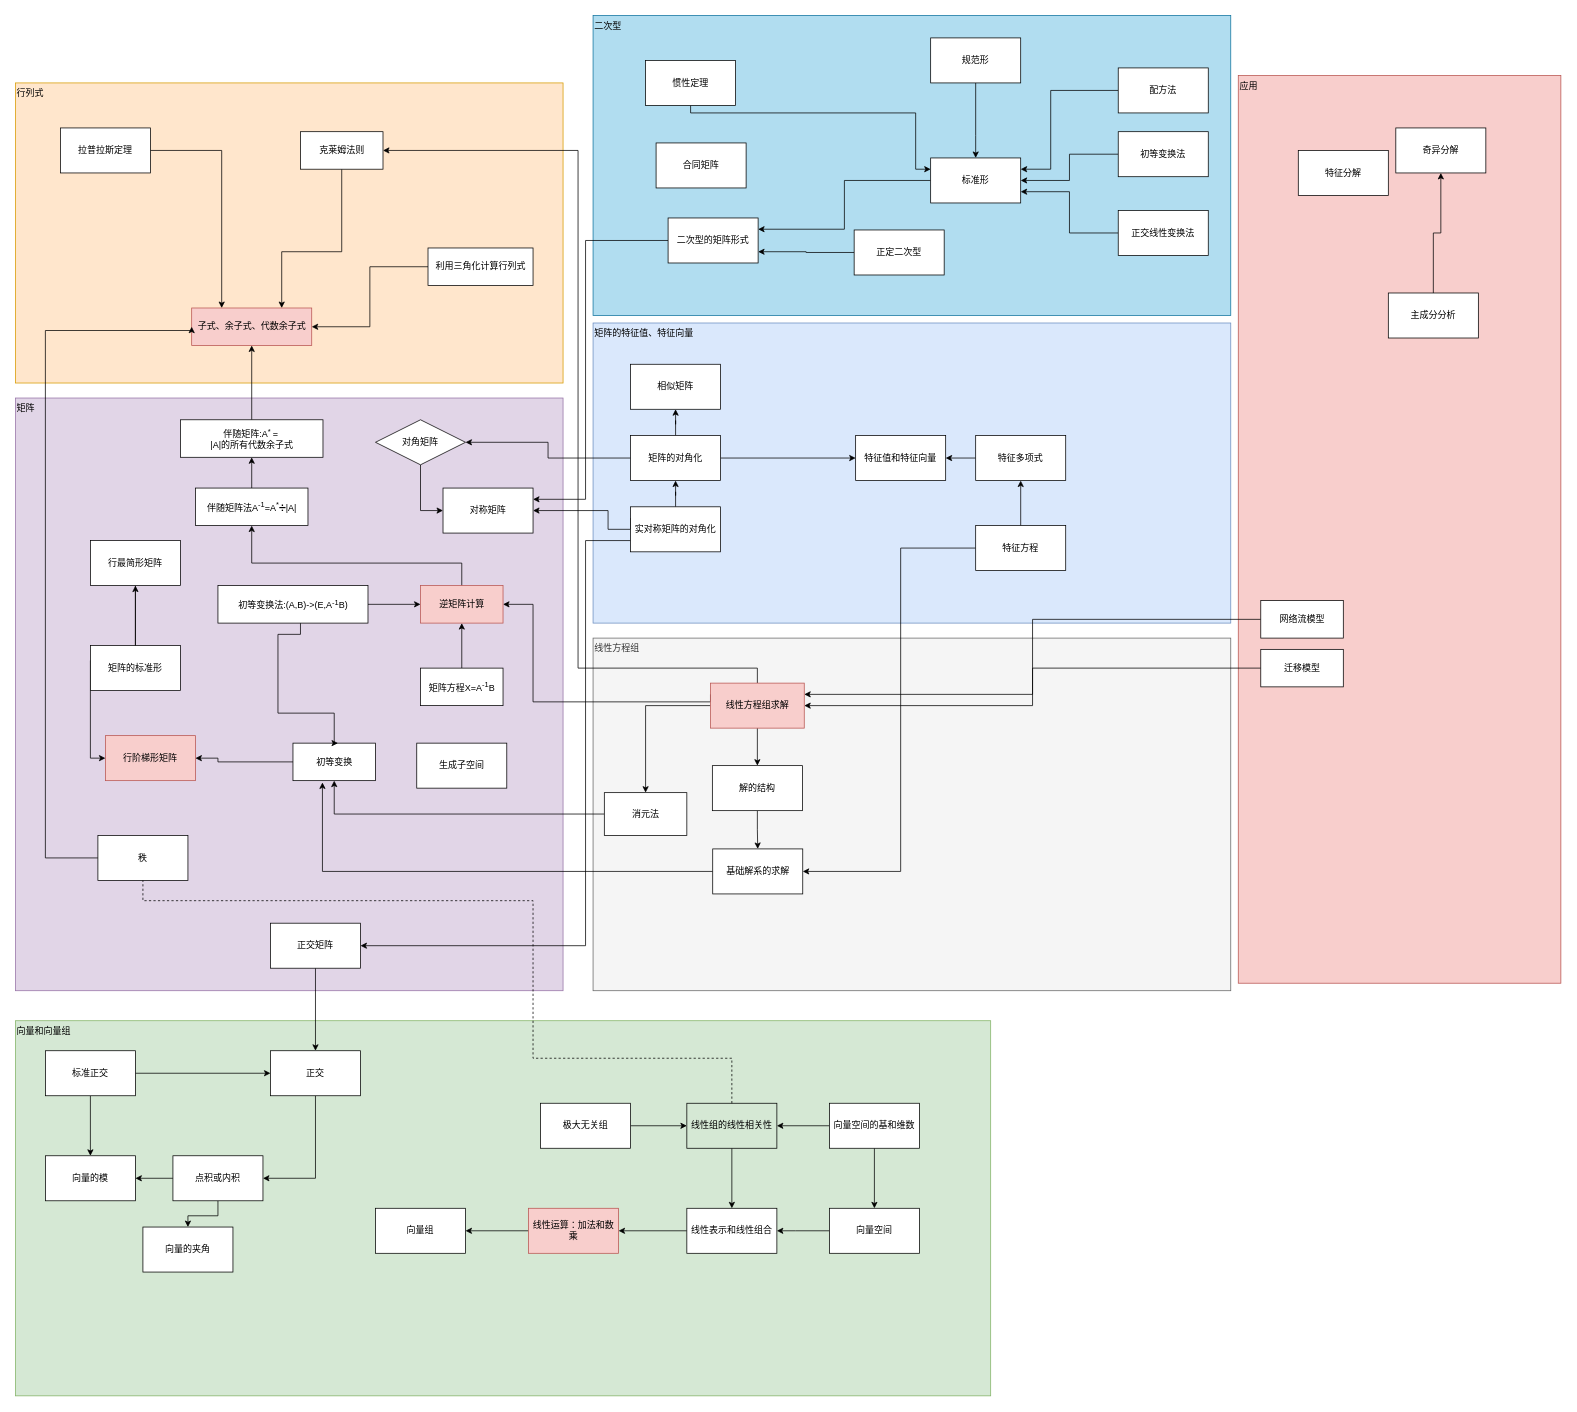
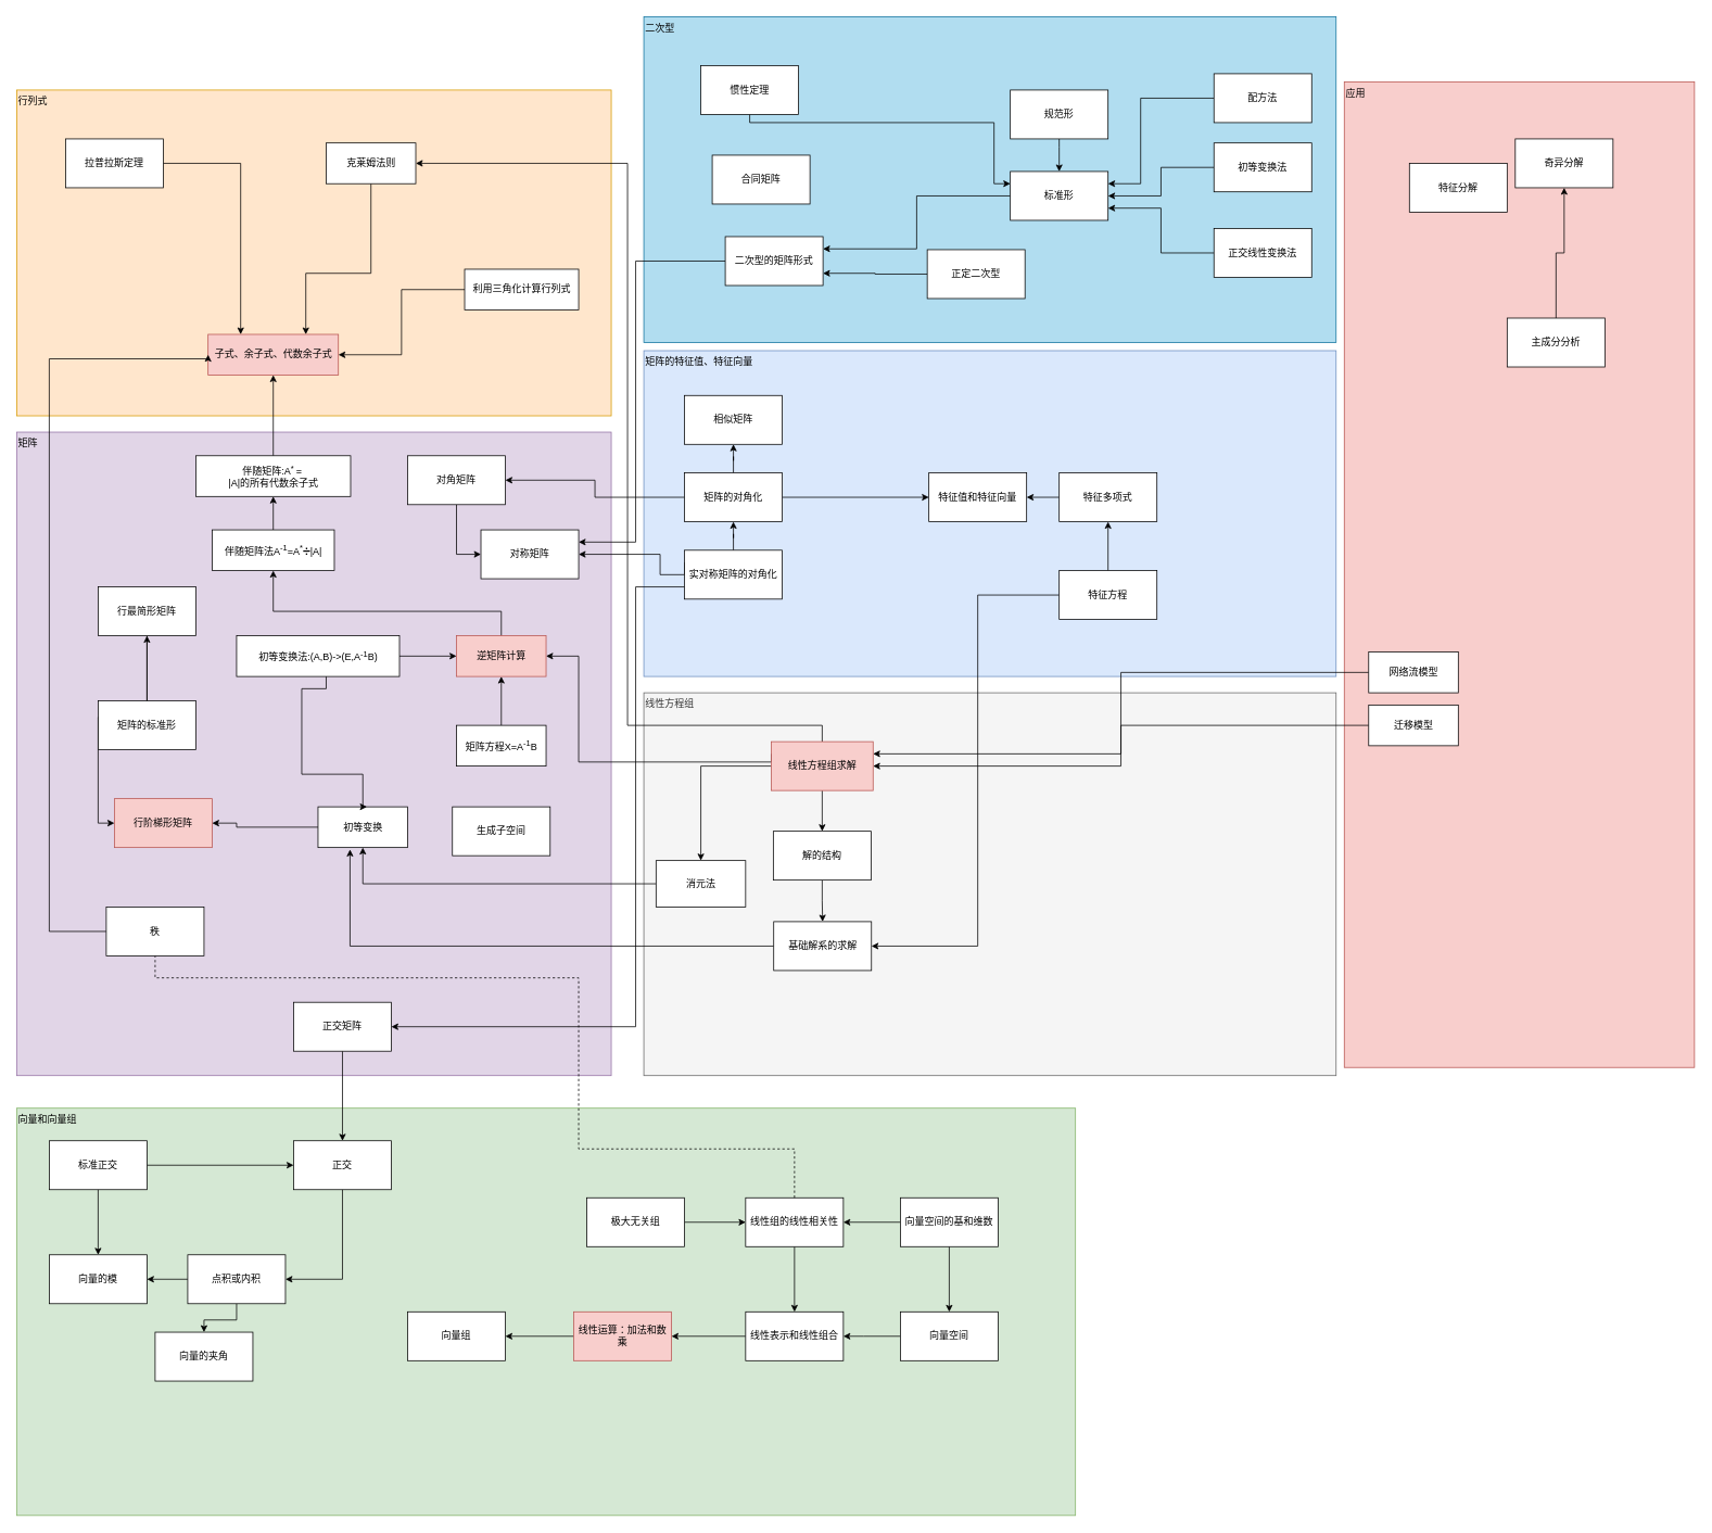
- <mxCell id="103" value="规范形" style="rounded=0;whiteSpace=wrap;html=1;" vertex="1" parent="1"><mxGeometry x="1240" y="50" width="120" height="60" as="geometry" /></mxCell>
+ <mxCell id="103" value="规范形" style="rounded=0;whiteSpace=wrap;html=1;" vertex="1" parent="1"><mxGeometry x="1240" y="110" width="120" height="60" as="geometry" /></mxCell>
- <mxCell id="91" value="对角矩阵" style="rhombus;whiteSpace=wrap;html=1;" vertex="1" parent="1"><mxGeometry x="500" y="559" width="120" height="60" as="geometry" /></mxCell>
+ <mxCell id="91" value="对角矩阵" style="rounded=0;whiteSpace=wrap;html=1;" vertex="1" parent="1"><mxGeometry x="500" y="559" width="120" height="60" as="geometry" /></mxCell>
- <mxCell id="67" value="线性组的线性相关性" style="rounded=0;whiteSpace=wrap;html=1;align=center;fillColor=#d5e8d4;" parent="1" vertex="1"><mxGeometry x="915" y="1470" width="120" height="60" as="geometry" /></mxCell>
+ <mxCell id="67" value="线性组的线性相关性" style="rounded=0;whiteSpace=wrap;html=1;align=center;" parent="1" vertex="1"><mxGeometry x="915" y="1470" width="120" height="60" as="geometry" /></mxCell>
